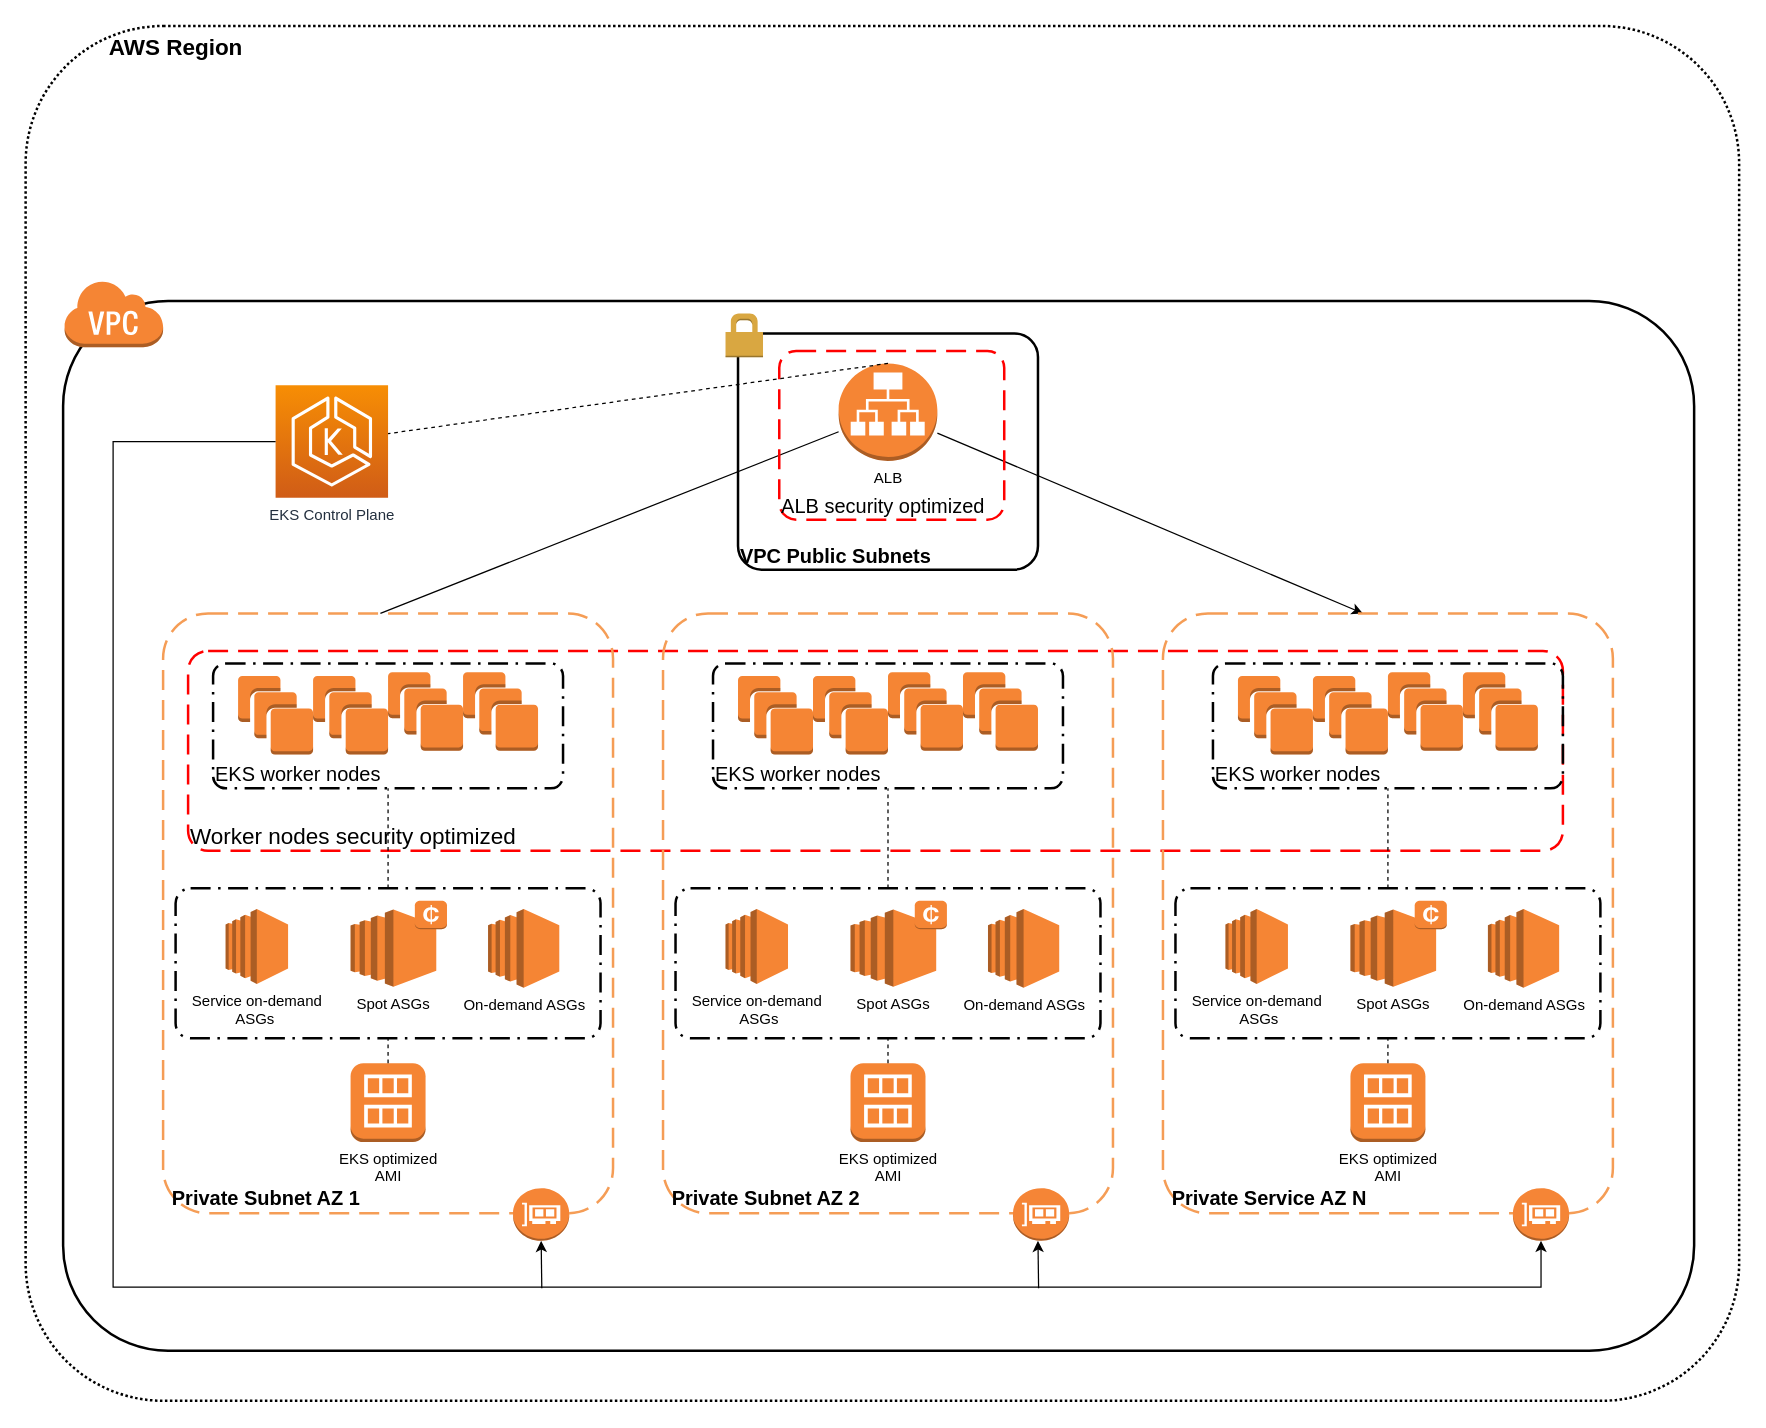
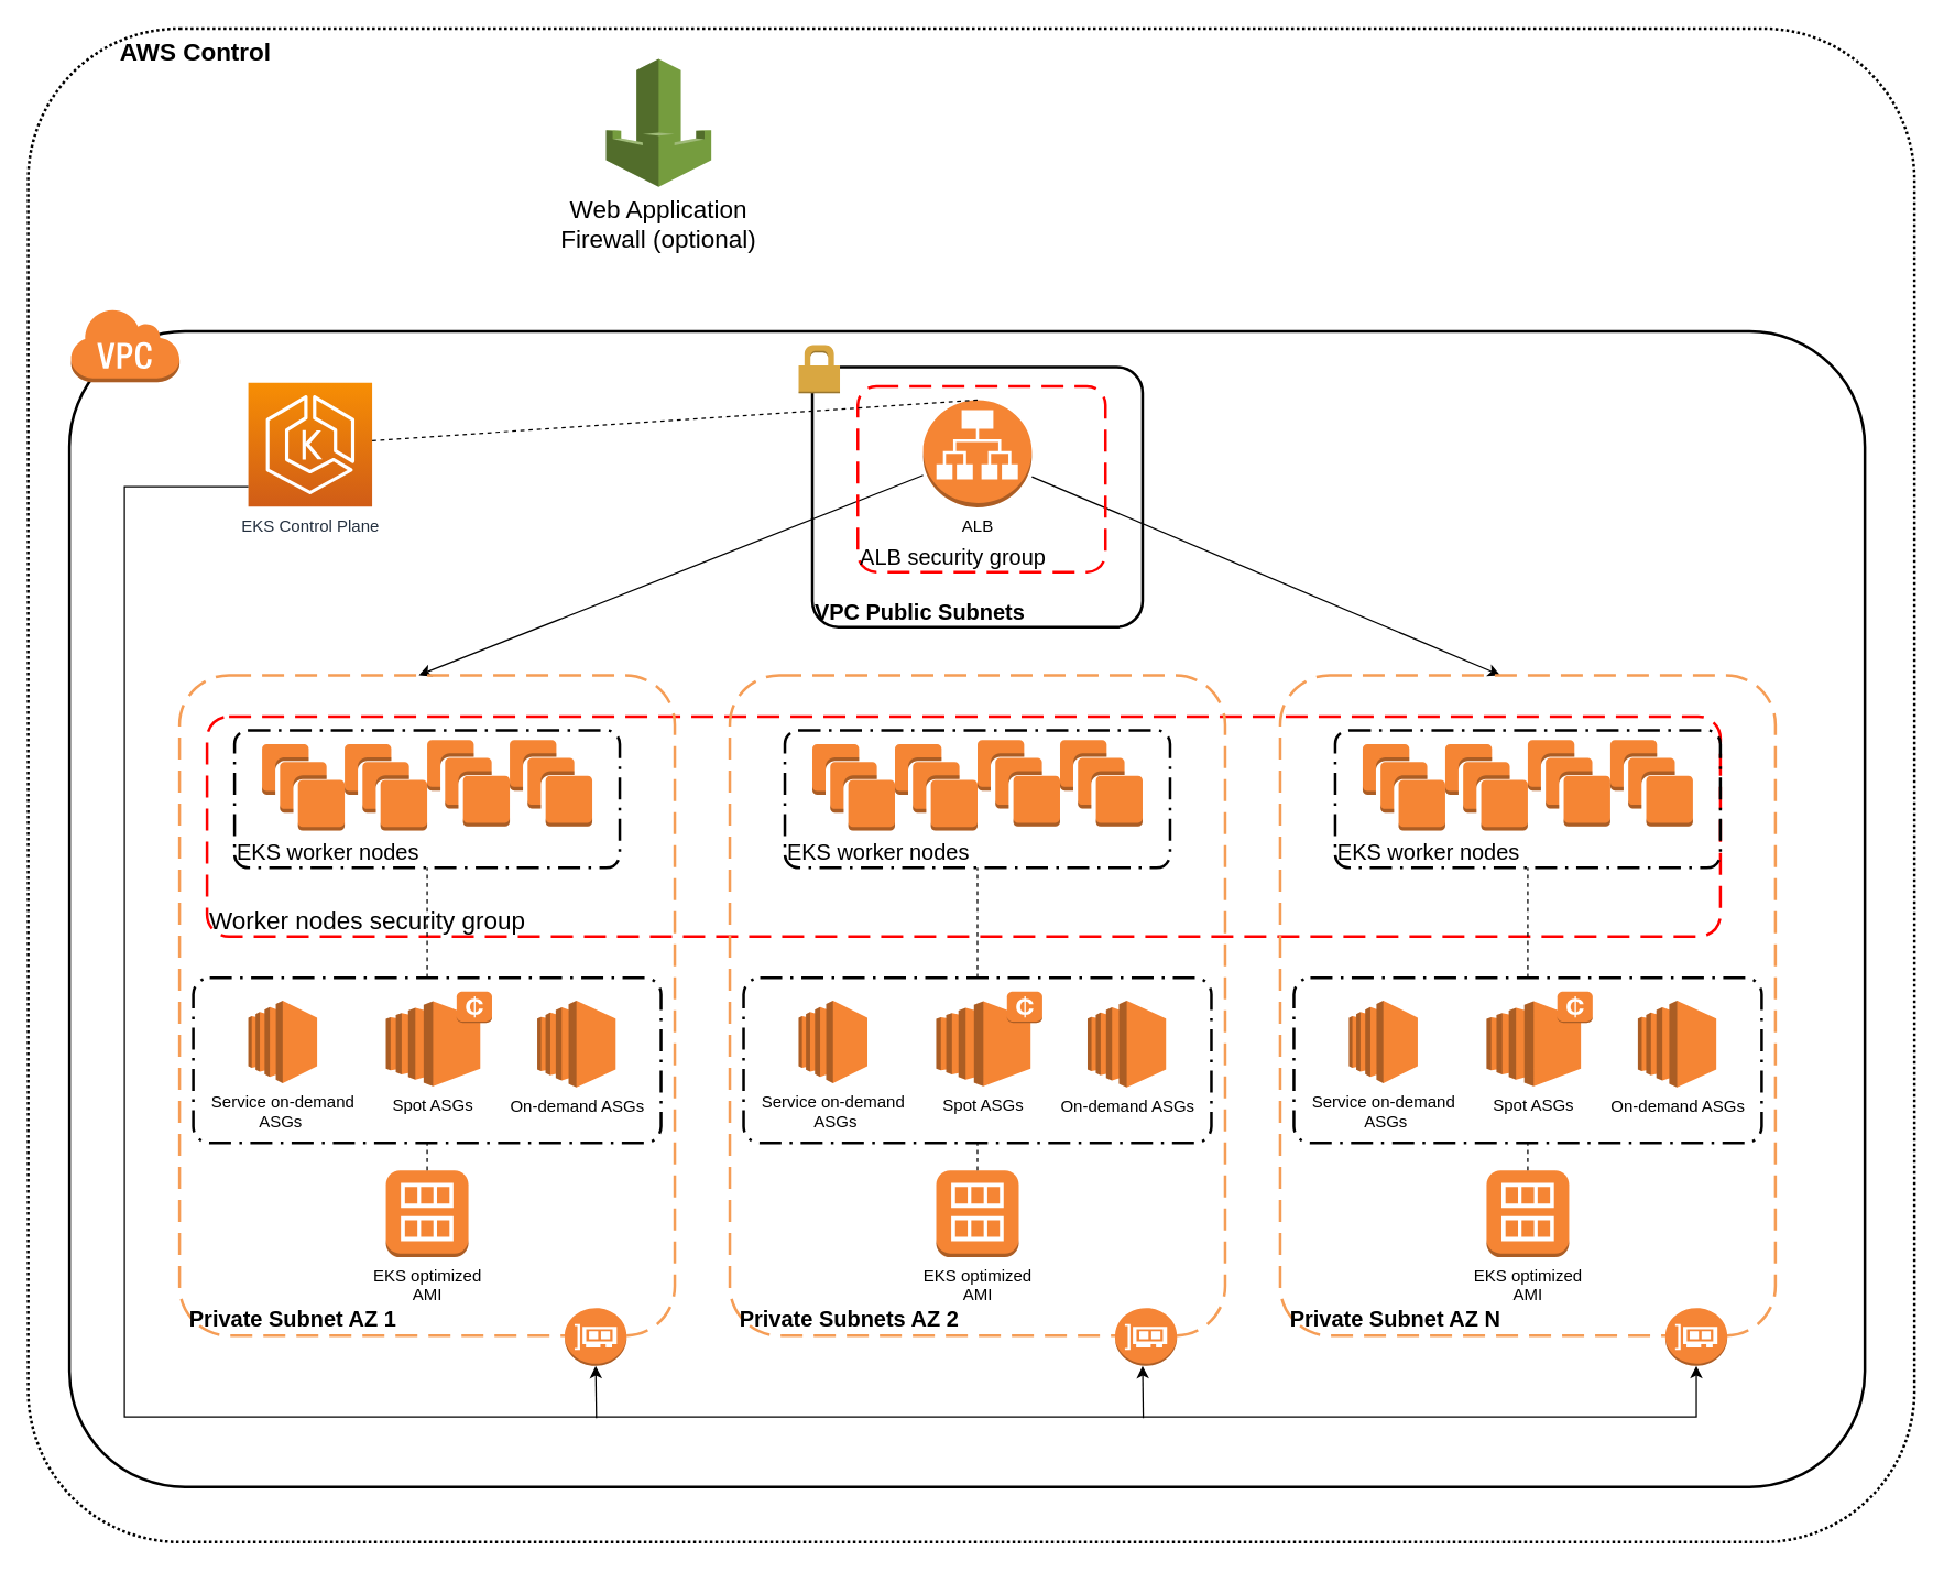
- <mxCell id="2" value="             AWS Region" style="rounded=1;arcSize=10;dashed=1;strokeColor=#000000;fillColor=none;gradientColor=none;dashPattern=1 1;strokeWidth=2;fontSize=18;align=left;verticalAlign=top;fontStyle=1" parent="1" vertex="1"><mxGeometry x="20" y="20" width="1371" height="1100" as="geometry" /></mxCell>
+ <mxCell id="2" value="             AWS Control" style="rounded=1;arcSize=10;dashed=1;strokeColor=#000000;fillColor=none;gradientColor=none;dashPattern=1 1;strokeWidth=2;fontSize=18;align=left;verticalAlign=top;fontStyle=1" parent="1" vertex="1"><mxGeometry x="20" y="20" width="1371" height="1100" as="geometry" /></mxCell>
+ <mxCell id="9" value="Web Application&lt;br&gt;Firewall (optional)" style="outlineConnect=0;dashed=0;verticalLabelPosition=bottom;verticalAlign=top;align=center;html=1;shape=mxgraph.aws3.waf;fillColor=#759C3E;gradientColor=none;strokeWidth=2;fontSize=18;" parent="1" vertex="1"><mxGeometry x="440" y="42" width="76.5" height="93" as="geometry" /></mxCell>
- <mxCell id="4" value="EKS Control Plane" style="outlineConnect=0;fontColor=#232F3E;gradientColor=#F78E04;gradientDirection=north;fillColor=#D05C17;strokeColor=#ffffff;dashed=0;verticalLabelPosition=bottom;verticalAlign=top;align=center;html=1;fontSize=12;fontStyle=0;aspect=fixed;shape=mxgraph.aws4.resourceIcon;resIcon=mxgraph.aws4.eks;" parent="1" vertex="1"><mxGeometry x="220" y="307.5" width="90" height="90" as="geometry" /></mxCell>
+ <mxCell id="4" value="EKS Control Plane" style="outlineConnect=0;fontColor=#232F3E;gradientColor=#F78E04;gradientDirection=north;fillColor=#D05C17;strokeColor=#ffffff;dashed=0;verticalLabelPosition=bottom;verticalAlign=top;align=center;html=1;fontSize=12;fontStyle=0;aspect=fixed;shape=mxgraph.aws4.resourceIcon;resIcon=mxgraph.aws4.eks;" parent="1" vertex="1"><mxGeometry x="180" y="277.5" width="90" height="90" as="geometry" /></mxCell>
- <mxCell id="69" value="ALB security optimized" style="rounded=1;arcSize=10;dashed=1;strokeColor=#ff0000;fillColor=none;gradientColor=none;dashPattern=8 4;strokeWidth=2;fontSize=16;align=left;verticalAlign=bottom;" parent="67" vertex="1"><mxGeometry x="43" y="30" width="180" height="135" as="geometry" /></mxCell>
+ <mxCell id="69" value="ALB security group" style="rounded=1;arcSize=10;dashed=1;strokeColor=#ff0000;fillColor=none;gradientColor=none;dashPattern=8 4;strokeWidth=2;fontSize=16;align=left;verticalAlign=bottom;" parent="67" vertex="1"><mxGeometry x="43" y="30" width="180" height="135" as="geometry" /></mxCell>
- <mxCell id="6" value="" style="endArrow=none;html=1;fontSize=16;entryX=0.483;entryY=0;entryDx=0;entryDy=0;entryPerimeter=0;" parent="1" source="70" target="13" edge="1"><mxGeometry width="50" height="50" relative="1" as="geometry"><mxPoint x="350" y="430" as="sourcePoint" /><mxPoint x="400" y="380" as="targetPoint" /></mxGeometry></mxCell>
+ <mxCell id="6" value="" style="endArrow=classic;html=1;fontSize=16;entryX=0.483;entryY=0;entryDx=0;entryDy=0;entryPerimeter=0;" parent="1" source="70" target="13" edge="1"><mxGeometry width="50" height="50" relative="1" as="geometry"><mxPoint x="350" y="430" as="sourcePoint" /><mxPoint x="400" y="380" as="targetPoint" /></mxGeometry></mxCell>
- <mxCell id="10" value="Worker nodes security optimized" style="rounded=1;arcSize=10;dashed=1;strokeColor=#ff0000;fillColor=none;gradientColor=none;dashPattern=8 4;strokeWidth=2;fontSize=18;align=left;verticalAlign=bottom;" parent="1" vertex="1"><mxGeometry x="150" y="520" width="1100" height="160" as="geometry" /></mxCell>
+ <mxCell id="10" value="Worker nodes security group" style="rounded=1;arcSize=10;dashed=1;strokeColor=#ff0000;fillColor=none;gradientColor=none;dashPattern=8 4;strokeWidth=2;fontSize=18;align=left;verticalAlign=bottom;" parent="1" vertex="1"><mxGeometry x="150" y="520" width="1100" height="160" as="geometry" /></mxCell>
- <mxCell id="31" value=" Private Subnet AZ 2" style="rounded=1;arcSize=10;dashed=1;strokeColor=#F59D56;fillColor=none;gradientColor=none;dashPattern=8 4;strokeWidth=2;fontSize=16;spacing=3;align=left;verticalAlign=bottom;fontStyle=1" parent="30" vertex="1"><mxGeometry width="360" height="480" as="geometry" /></mxCell>
+ <mxCell id="31" value=" Private Subnets AZ 2" style="rounded=1;arcSize=10;dashed=1;strokeColor=#F59D56;fillColor=none;gradientColor=none;dashPattern=8 4;strokeWidth=2;fontSize=16;spacing=3;align=left;verticalAlign=bottom;fontStyle=1" parent="30" vertex="1"><mxGeometry width="360" height="480" as="geometry" /></mxCell>
- <mxCell id="50" value=" Private Service AZ N" style="rounded=1;arcSize=10;dashed=1;strokeColor=#F59D56;fillColor=none;gradientColor=none;dashPattern=8 4;strokeWidth=2;fontSize=16;spacing=3;align=left;verticalAlign=bottom;fontStyle=1" parent="49" vertex="1"><mxGeometry width="360" height="480" as="geometry" /></mxCell>
+ <mxCell id="50" value=" Private Subnet AZ N" style="rounded=1;arcSize=10;dashed=1;strokeColor=#F59D56;fillColor=none;gradientColor=none;dashPattern=8 4;strokeWidth=2;fontSize=16;spacing=3;align=left;verticalAlign=bottom;fontStyle=1" parent="49" vertex="1"><mxGeometry width="360" height="480" as="geometry" /></mxCell>
